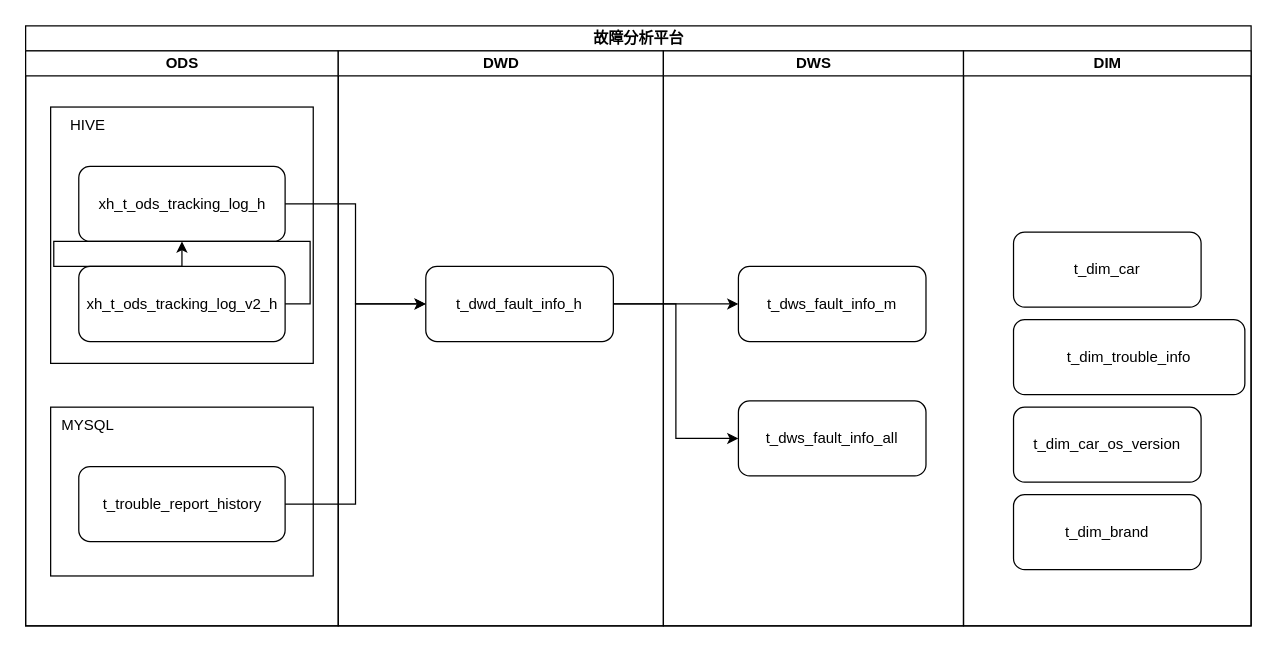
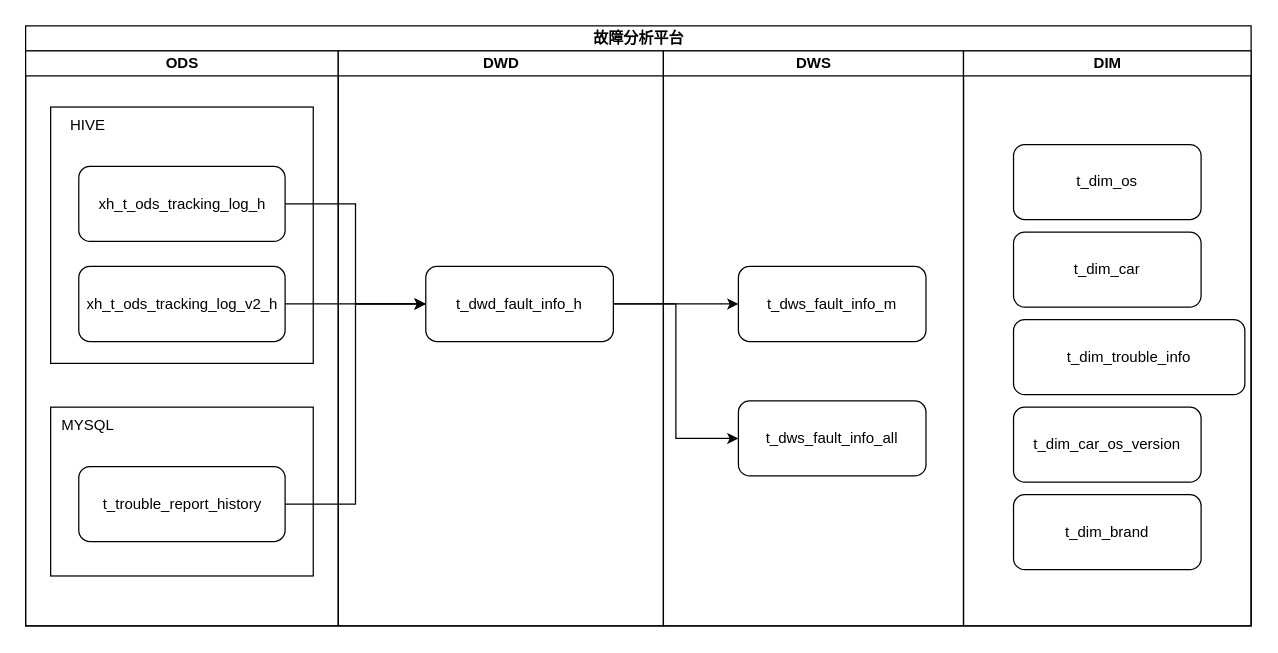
+ <mxCell id="20" value="t_dim_os" style="rounded=1;whiteSpace=wrap;html=1;" vertex="1" parent="16"><mxGeometry x="40" y="75" width="150" height="60" as="geometry" /></mxCell>
- <mxCell id="23" style="edgeStyle=orthogonalEdgeStyle;rounded=0;orthogonalLoop=1;jettySize=auto;html=1;exitX=1;exitY=0.5;exitDx=0;exitDy=0;" edge="1" parent="2" source="6" target="5"><mxGeometry relative="1" as="geometry" /></mxCell>
+ <mxCell id="23" style="edgeStyle=orthogonalEdgeStyle;rounded=0;orthogonalLoop=1;jettySize=auto;html=1;exitX=1;exitY=0.5;exitDx=0;exitDy=0;entryX=0;entryY=0.5;entryDx=0;entryDy=0;" edge="1" parent="2" source="6" target="12"><mxGeometry relative="1" as="geometry" /></mxCell>
